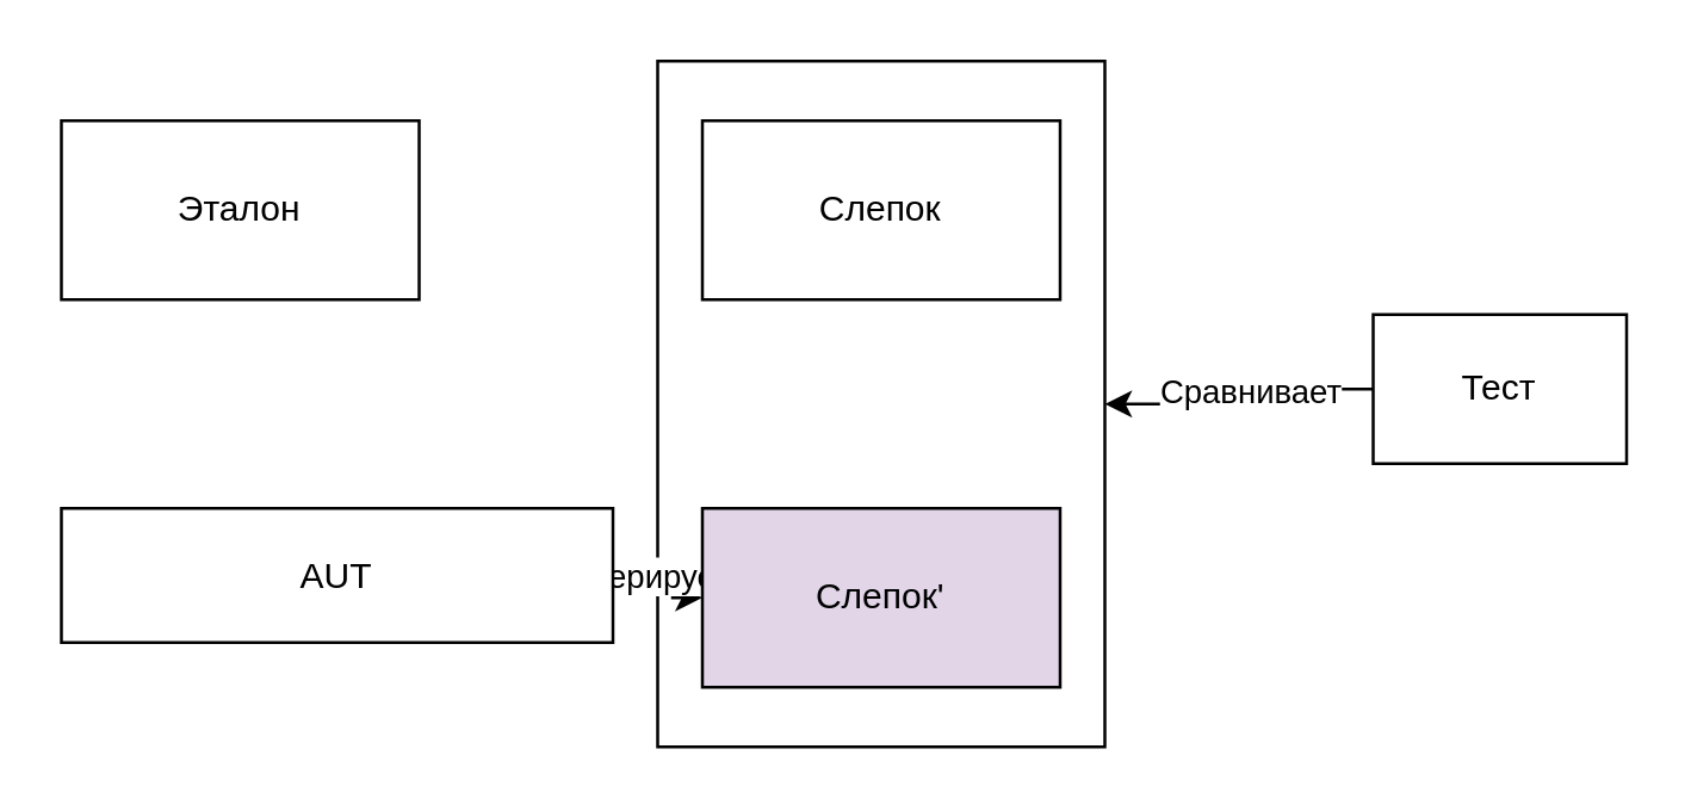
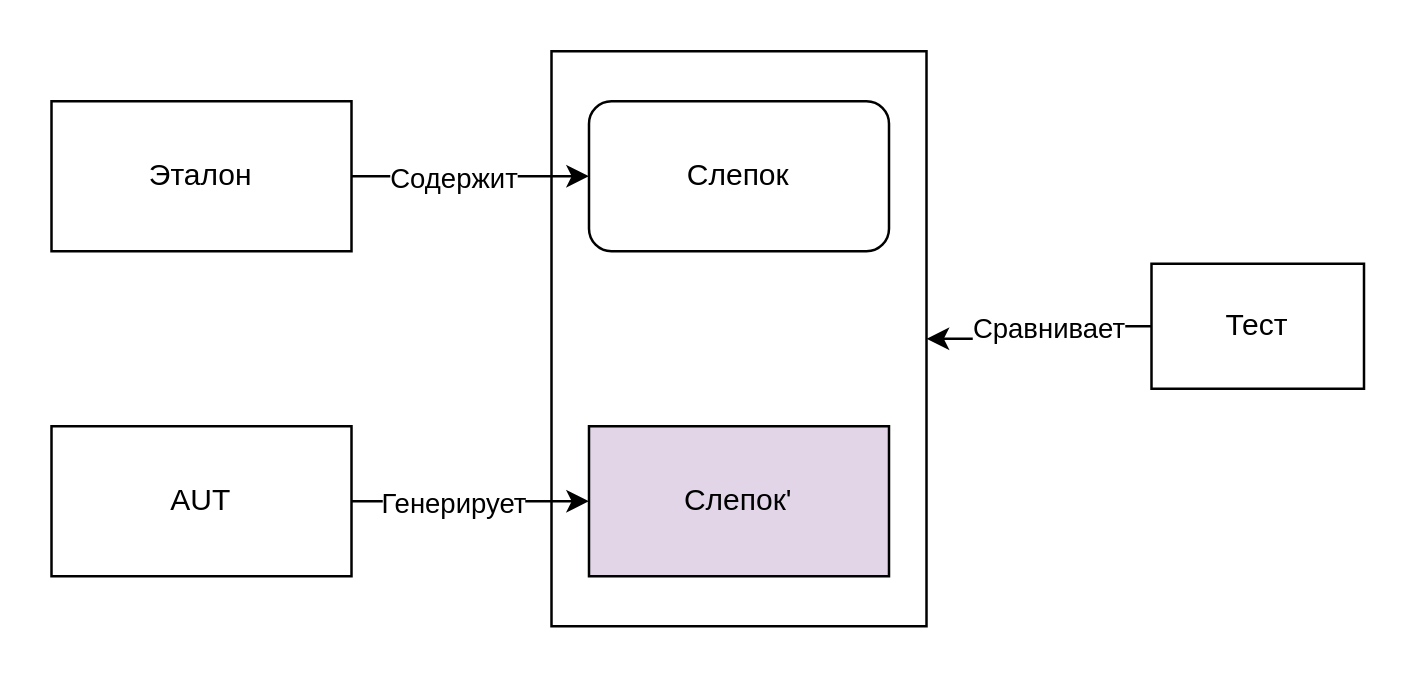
+ <mxCell id="11" style="edgeStyle=orthogonalEdgeStyle;rounded=0;orthogonalLoop=1;jettySize=auto;html=1;" parent="1" source="13" target="3" edge="1"><mxGeometry relative="1" as="geometry" /></mxCell>
+ <mxCell id="12" value="Содержит" style="edgeLabel;html=1;align=center;verticalAlign=middle;resizable=0;points=[];" parent="11" vertex="1" connectable="0"><mxGeometry x="-0.297" relative="1" as="geometry"><mxPoint x="7" as="offset" /></mxGeometry></mxCell>
- <mxCell id="3" value="Слепок" style="rounded=0;whiteSpace=wrap;html=1;" parent="1" vertex="1"><mxGeometry x="235" y="40" width="120" height="60" as="geometry" /></mxCell>
+ <mxCell id="3" value="Слепок" style="whiteSpace=wrap;html=1;rounded=1;" parent="1" vertex="1"><mxGeometry x="235" y="40" width="120" height="60" as="geometry" /></mxCell>
- <mxCell id="6" value="AUT" style="rounded=0;whiteSpace=wrap;html=1;" parent="1" vertex="1"><mxGeometry x="20" y="170" width="185" height="45" as="geometry" /></mxCell>
+ <mxCell id="6" value="AUT" style="rounded=0;whiteSpace=wrap;html=1;" parent="1" vertex="1"><mxGeometry x="20" y="170" width="120" height="60" as="geometry" /></mxCell>
